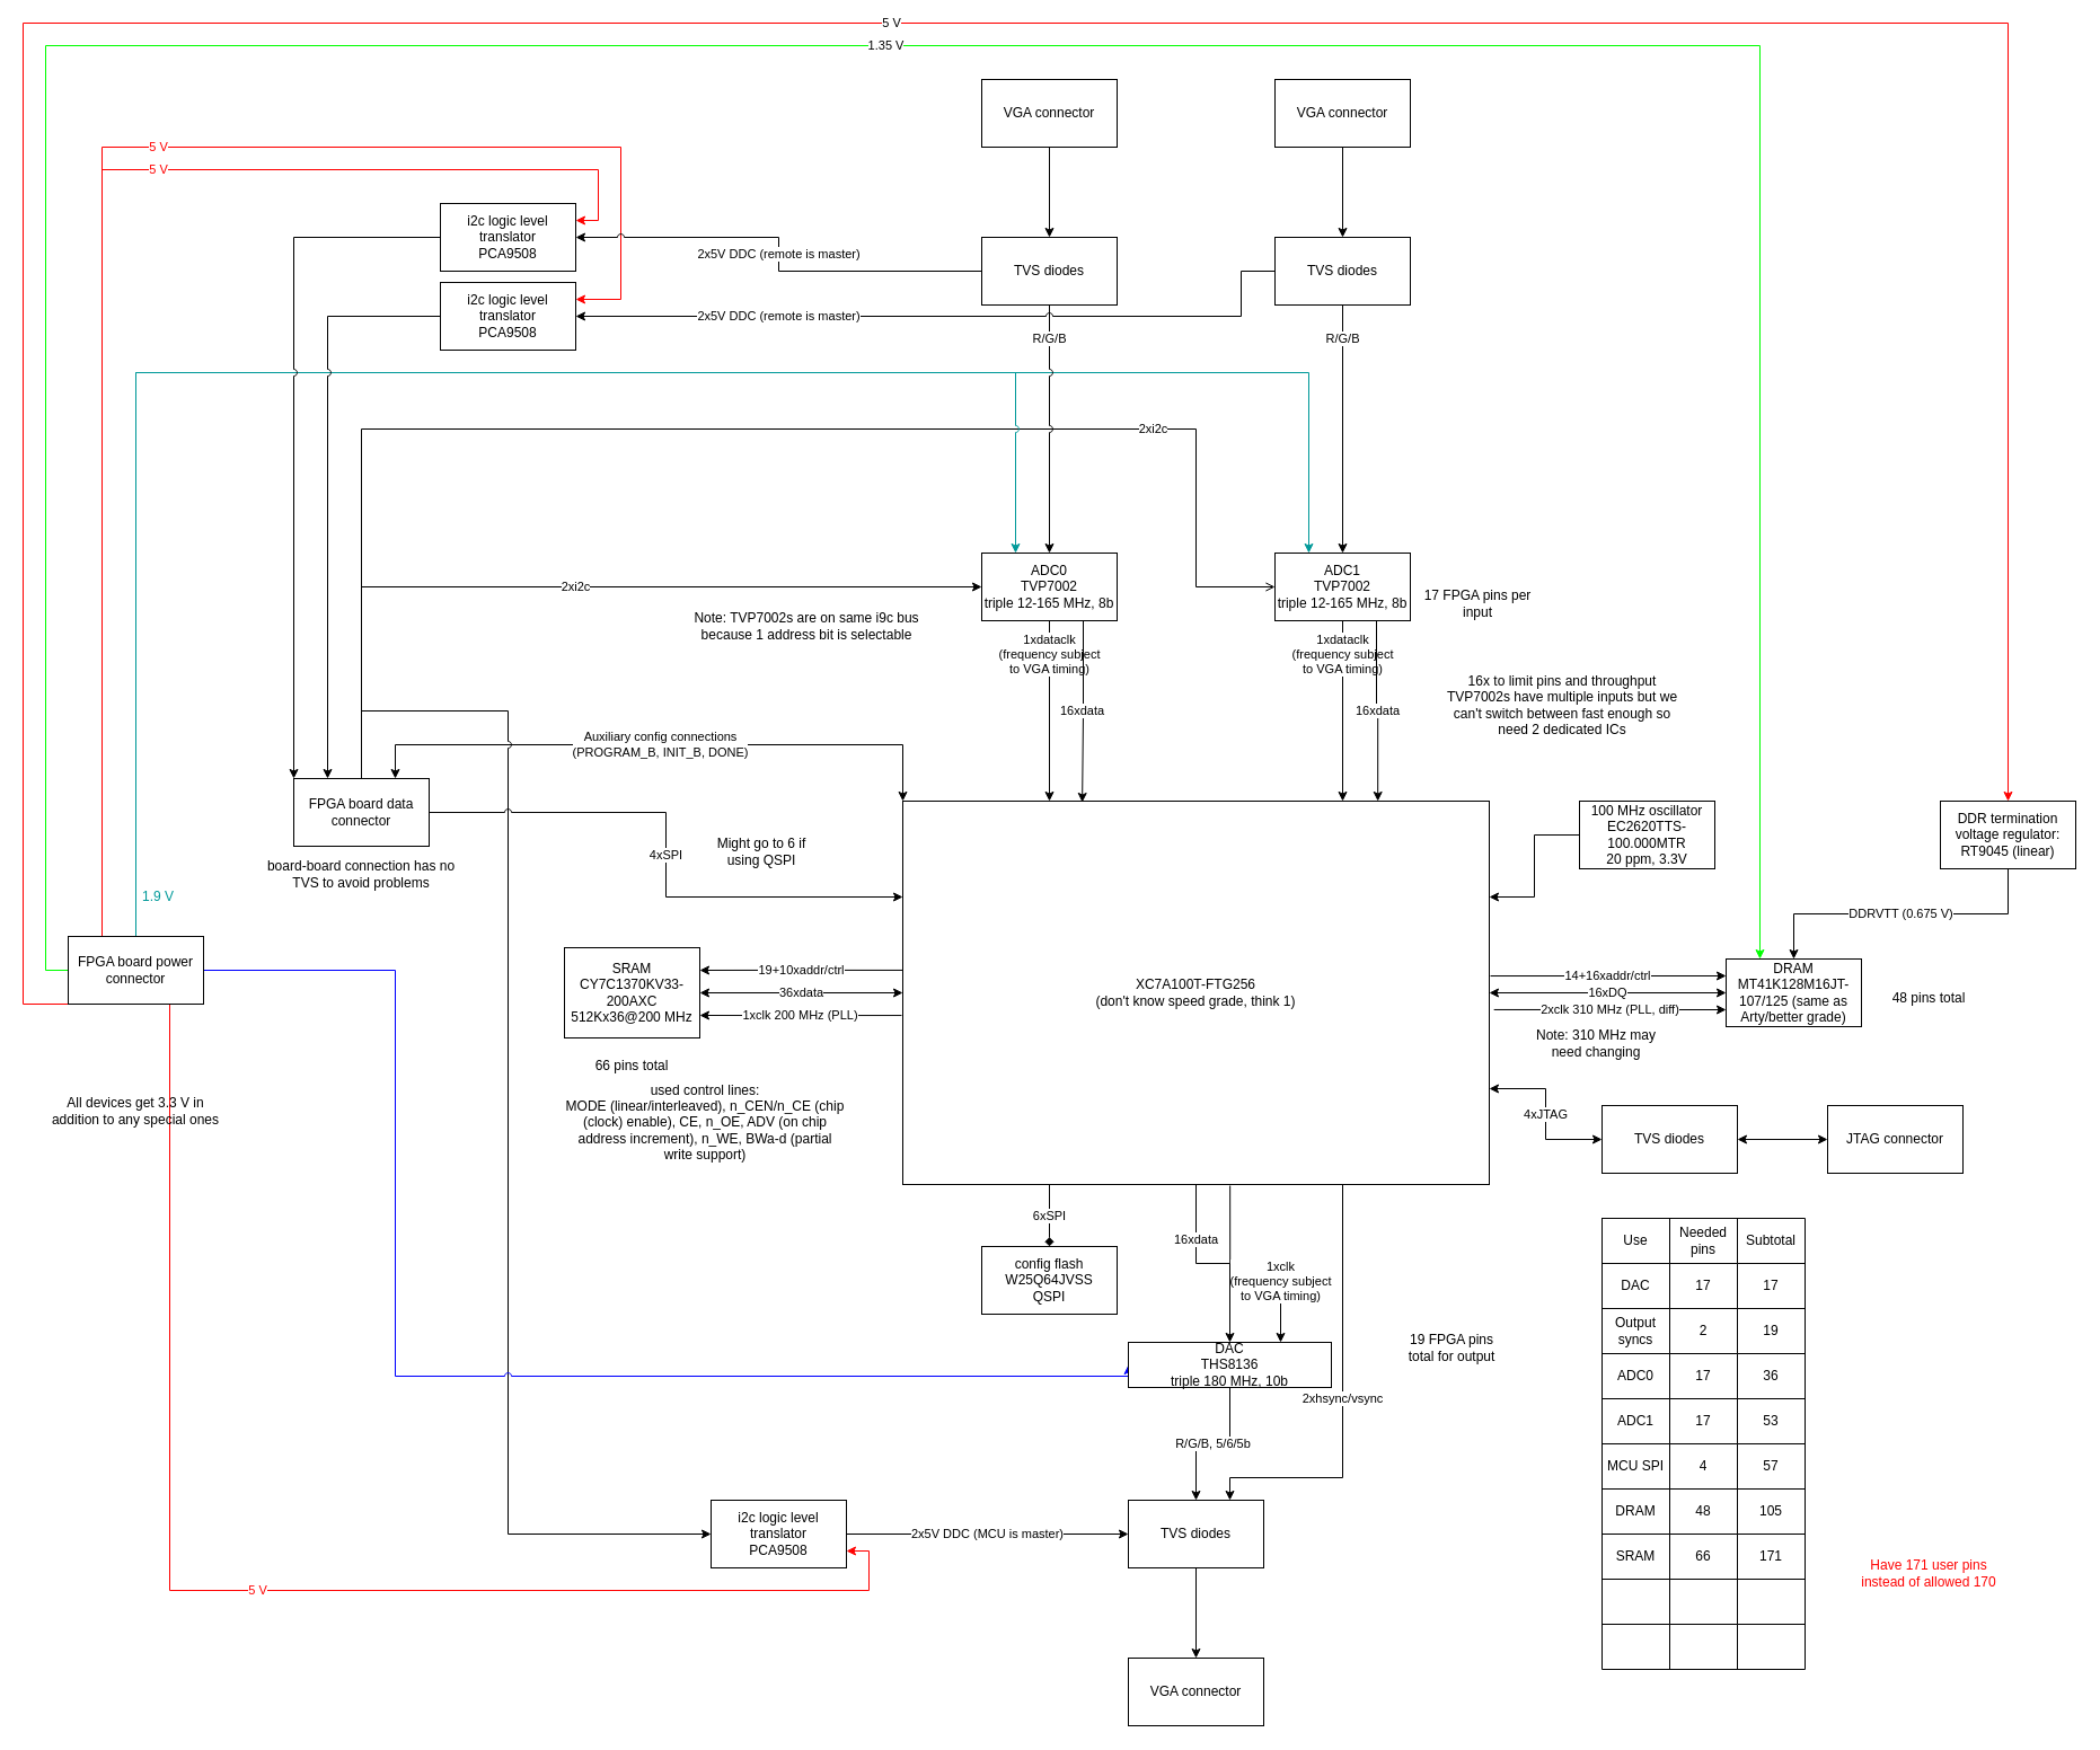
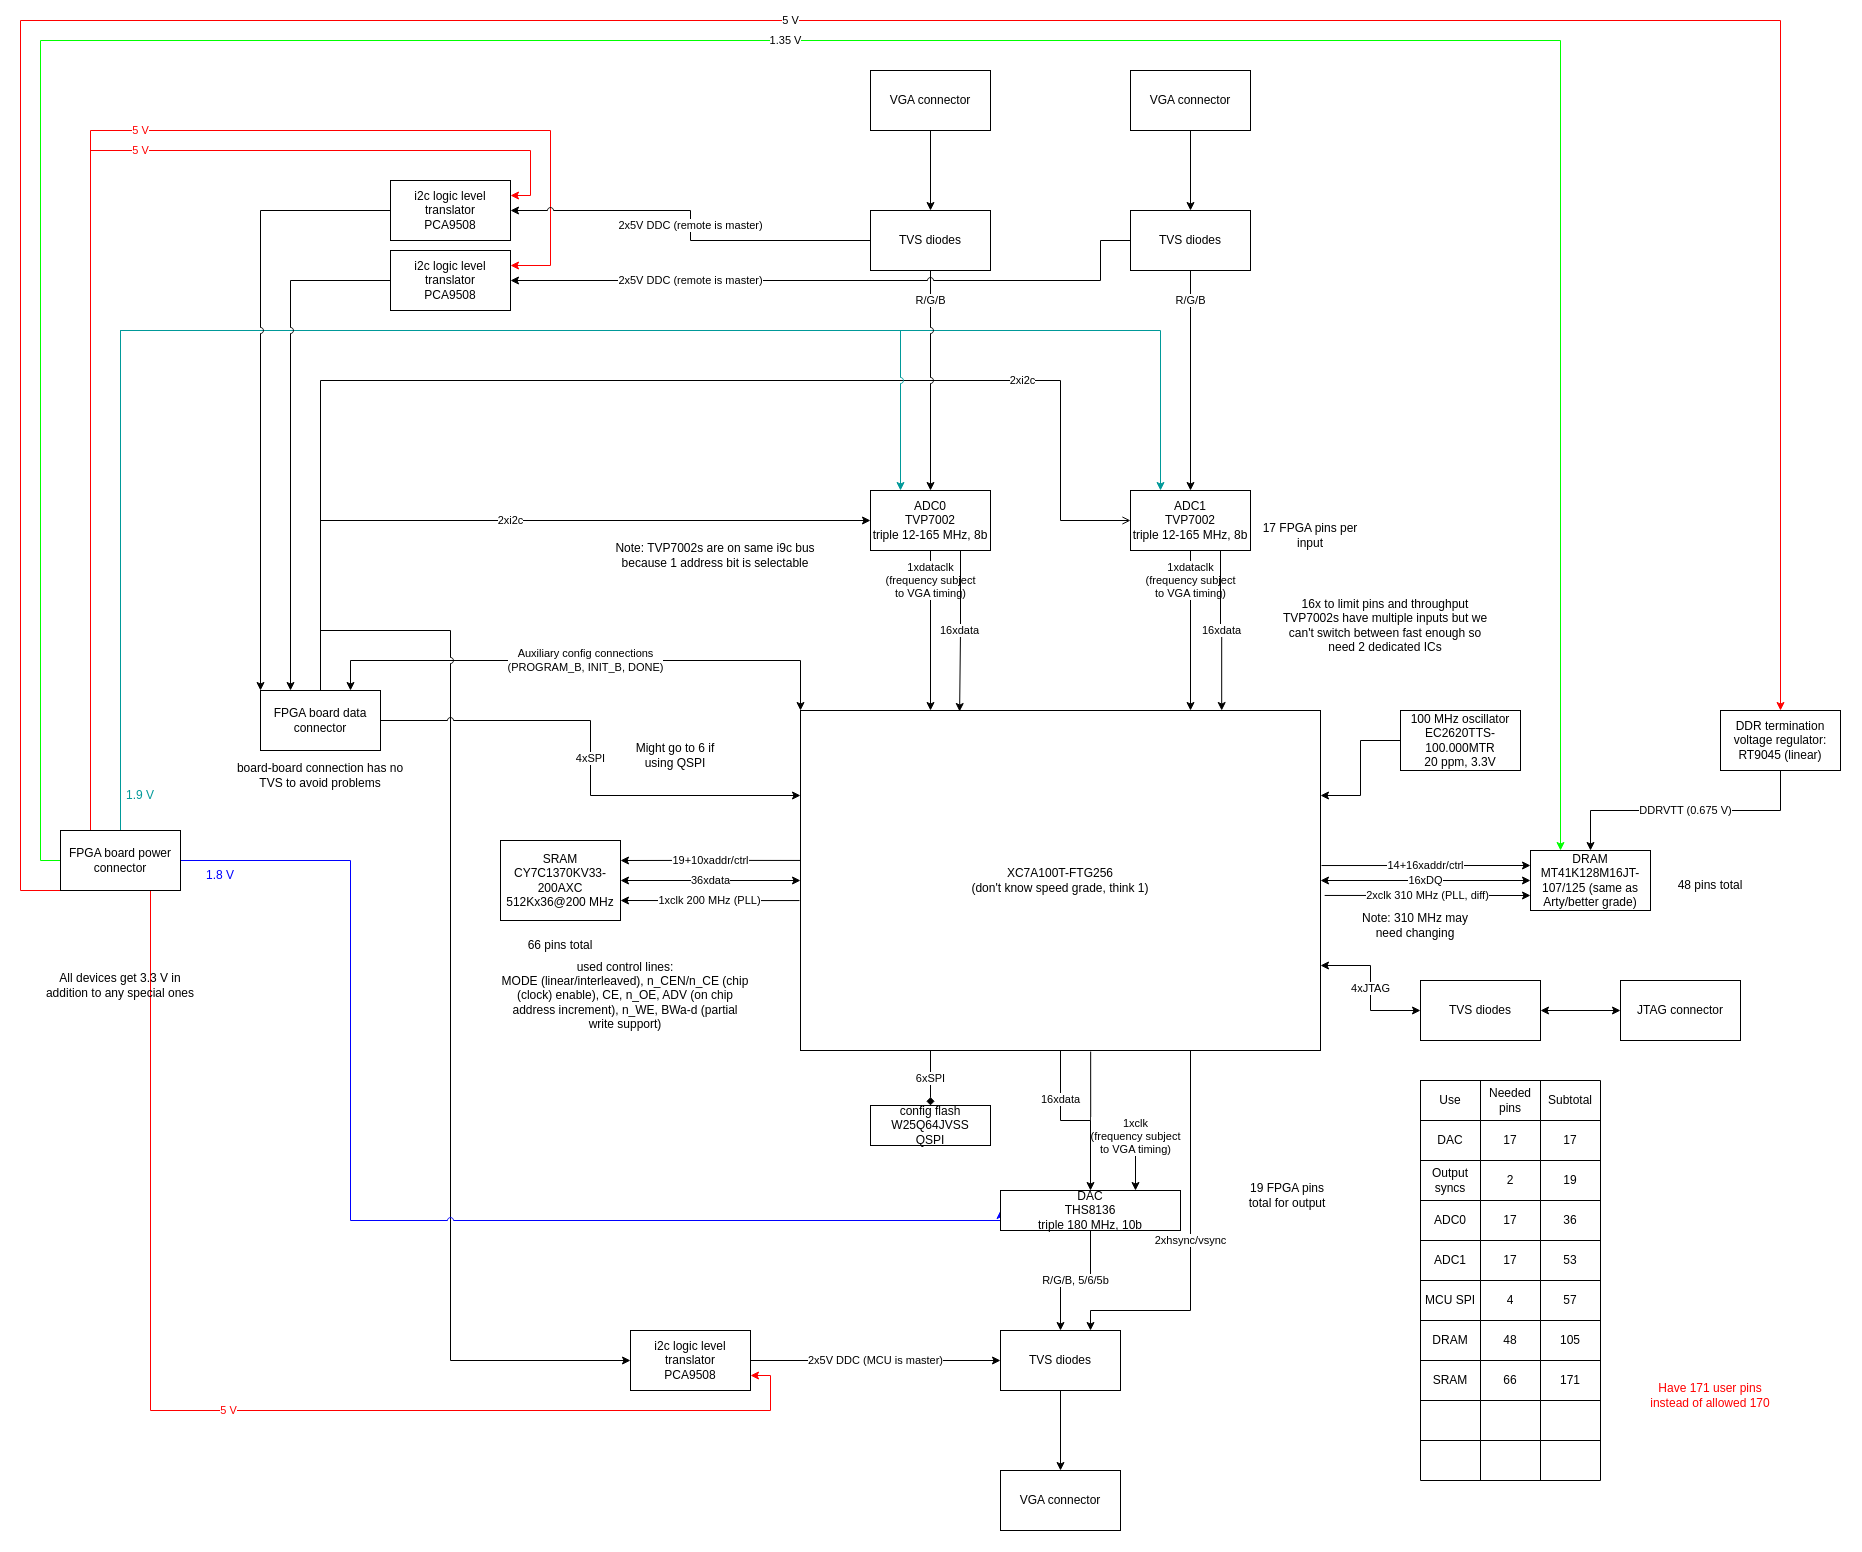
+ <mxCell id="52" value="1.8 V" style="text;html=1;strokeColor=none;fillColor=none;align=center;verticalAlign=middle;whiteSpace=wrap;rounded=0;fontColor=#0000FF;" parent="1" vertex="1"><mxGeometry x="190" y="860" width="60" height="30" as="geometry" /></mxCell>
- <mxCell id="73" value="&lt;div&gt;config flash&lt;/div&gt;&lt;div&gt;W25Q64JVSS&lt;/div&gt;&lt;div&gt;QSPI&lt;br&gt;&lt;/div&gt;" style="rounded=0;whiteSpace=wrap;html=1;strokeColor=default;" parent="1" vertex="1"><mxGeometry x="870" y="1105" width="120" height="60" as="geometry" /></mxCell>
+ <mxCell id="73" value="&lt;div&gt;config flash&lt;/div&gt;&lt;div&gt;W25Q64JVSS&lt;/div&gt;&lt;div&gt;QSPI&lt;br&gt;&lt;/div&gt;" style="rounded=0;whiteSpace=wrap;html=1;strokeColor=default;" parent="1" vertex="1"><mxGeometry x="870" y="1105" width="120" height="40" as="geometry" /></mxCell>
